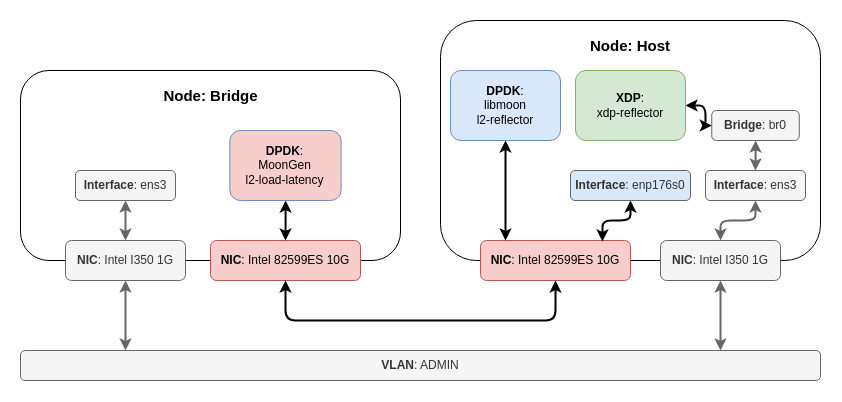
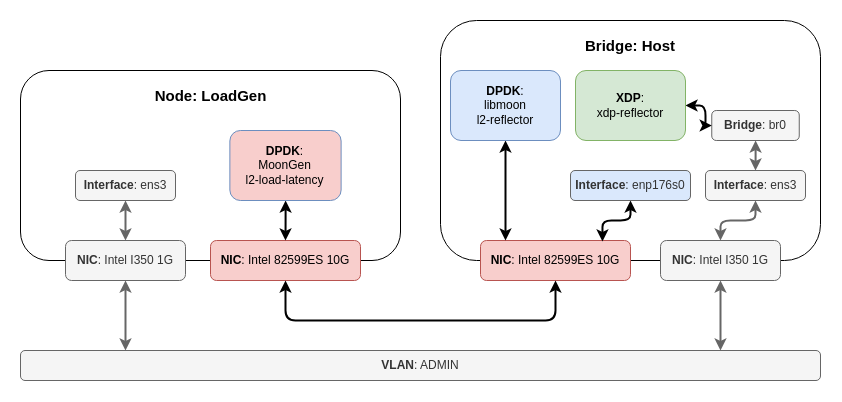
- <mxCell id="6" value="Node: Host" style="text;html=1;strokeColor=none;fillColor=none;align=center;verticalAlign=middle;whiteSpace=wrap;rounded=0;fontStyle=1;fontSize=15;" parent="2" vertex="1"><mxGeometry x="440" y="10" width="340" height="30" as="geometry" /></mxCell>
+ <mxCell id="6" value="Bridge: Host" style="text;html=1;strokeColor=none;fillColor=none;align=center;verticalAlign=middle;whiteSpace=wrap;rounded=0;fontStyle=1;fontSize=15;" parent="2" vertex="1"><mxGeometry x="440" y="10" width="340" height="30" as="geometry" /></mxCell>
- <mxCell id="4" value="Node: Bridge" style="text;html=1;strokeColor=none;fillColor=none;align=center;verticalAlign=middle;whiteSpace=wrap;rounded=0;fontStyle=1;fontSize=15;" parent="2" vertex="1"><mxGeometry x="27.5" y="60" width="325" height="30" as="geometry" /></mxCell>
+ <mxCell id="4" value="Node: LoadGen" style="text;html=1;strokeColor=none;fillColor=none;align=center;verticalAlign=middle;whiteSpace=wrap;rounded=0;fontStyle=1;fontSize=15;" parent="2" vertex="1"><mxGeometry x="27.5" y="60" width="325" height="30" as="geometry" /></mxCell>
